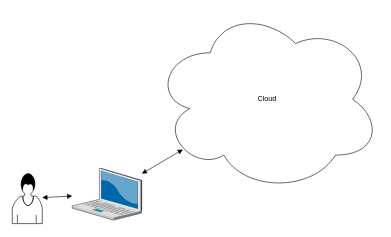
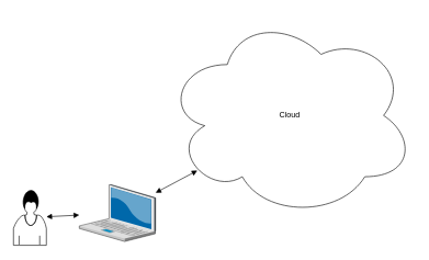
- <mxCell id="4" value="Cloud" style="ellipse;shape=cloud;whiteSpace=wrap;html=1;align=center;" parent="1" vertex="1"><mxGeometry x="255" y="10" width="380" height="310" as="geometry" /></mxCell>
+ <mxCell id="4" value="Cloud" style="ellipse;shape=cloud;whiteSpace=wrap;html=1;align=center;" parent="1" vertex="1"><mxGeometry x="250" y="20" width="380" height="310" as="geometry" /></mxCell>
